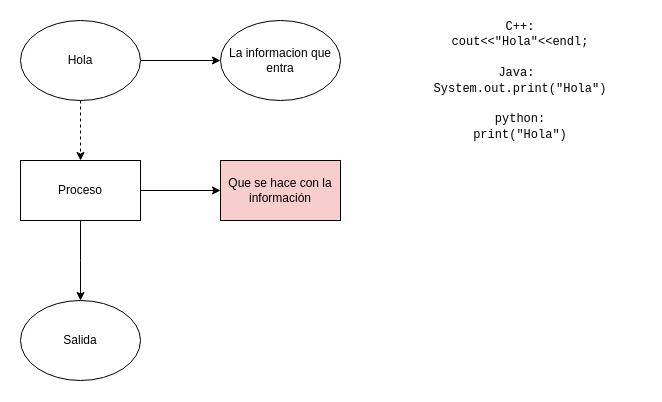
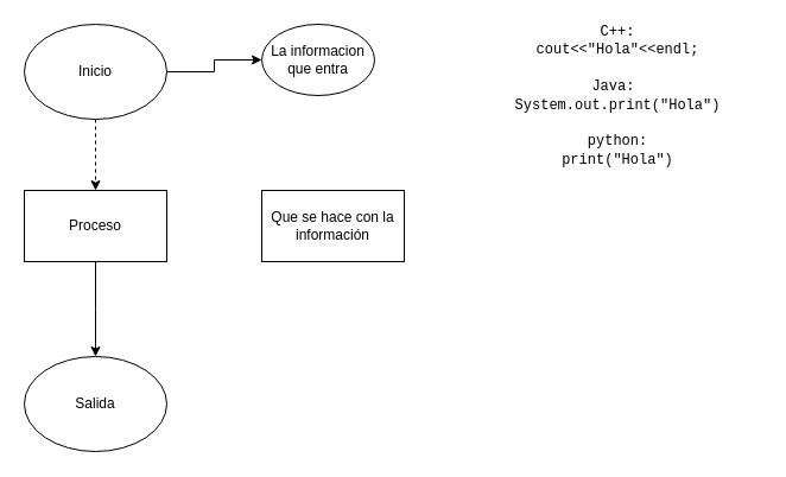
- <mxCell id="4" value="Hola" style="ellipse;whiteSpace=wrap;html=1;" vertex="1" parent="1"><mxGeometry x="20" y="20" width="120" height="80" as="geometry" /></mxCell>
+ <mxCell id="4" value="Inicio" style="ellipse;whiteSpace=wrap;html=1;" vertex="1" parent="1"><mxGeometry x="20" y="20" width="120" height="80" as="geometry" /></mxCell>
- <mxCell id="5" value="La informacion que entra" style="ellipse;whiteSpace=wrap;html=1;" vertex="1" parent="1"><mxGeometry x="220" y="20" width="120" height="80" as="geometry" /></mxCell>
+ <mxCell id="5" value="La informacion que entra" style="ellipse;whiteSpace=wrap;html=1;" vertex="1" parent="1"><mxGeometry x="220" y="20" width="95" height="60" as="geometry" /></mxCell>
- <mxCell id="7" value="" style="edgeStyle=orthogonalEdgeStyle;rounded=0;orthogonalLoop=1;jettySize=auto;html=1;" edge="1" parent="1" source="8" target="9"><mxGeometry relative="1" as="geometry" /></mxCell>
- <mxCell id="9" value="Que se hace con la información" style="rounded=0;whiteSpace=wrap;html=1;fillColor=#f8cecc;" vertex="1" parent="1"><mxGeometry x="220" y="160" width="120" height="60" as="geometry" /></mxCell>
+ <mxCell id="9" value="Que se hace con la información" style="rounded=0;whiteSpace=wrap;html=1;" vertex="1" parent="1"><mxGeometry x="220" y="160" width="120" height="60" as="geometry" /></mxCell>
